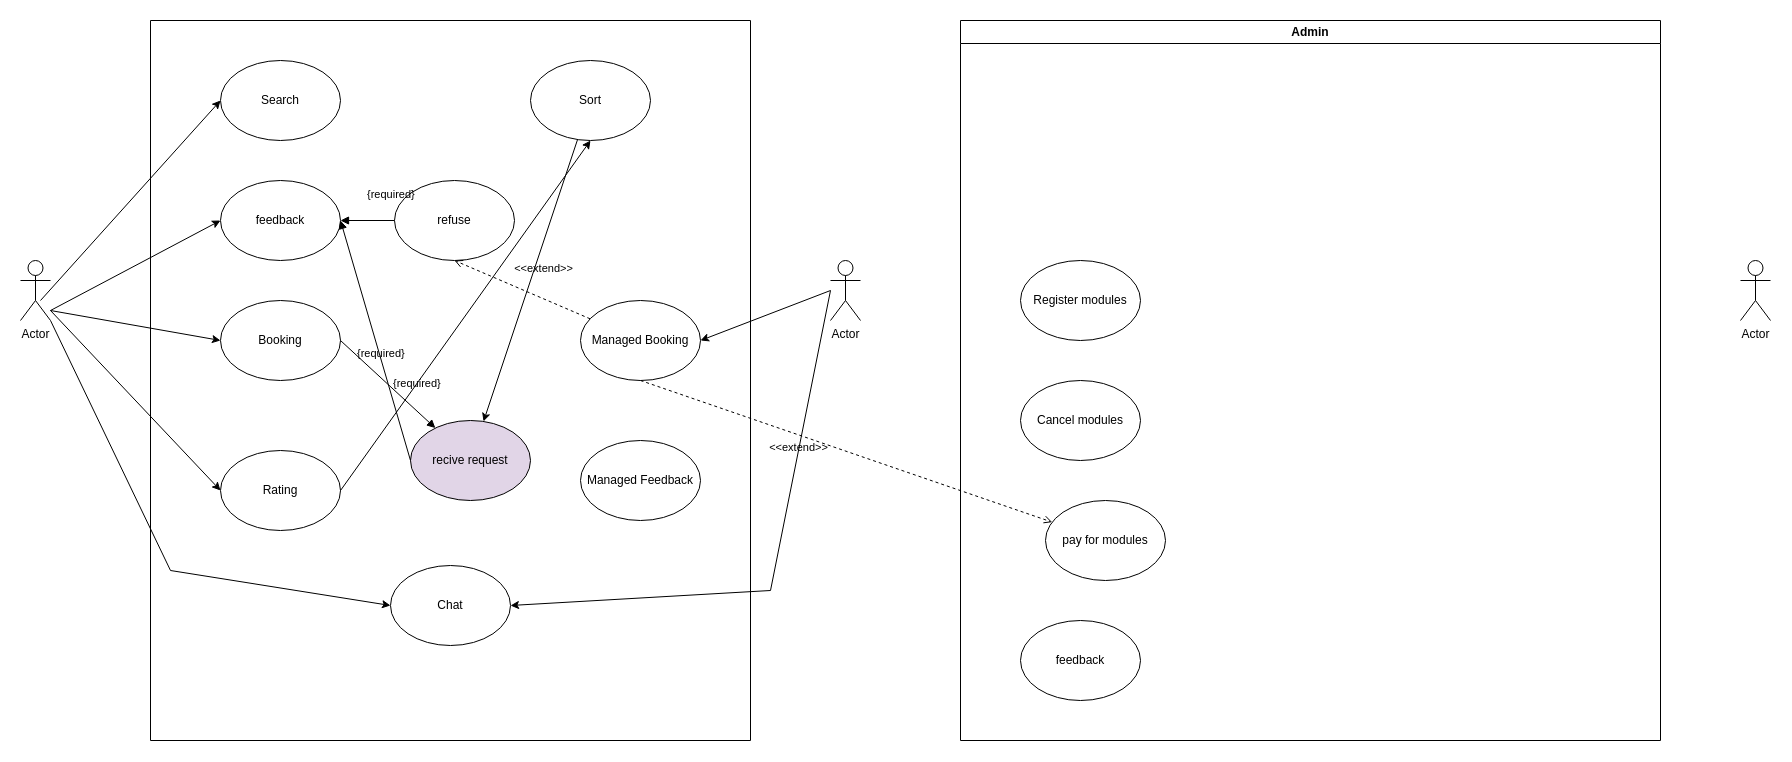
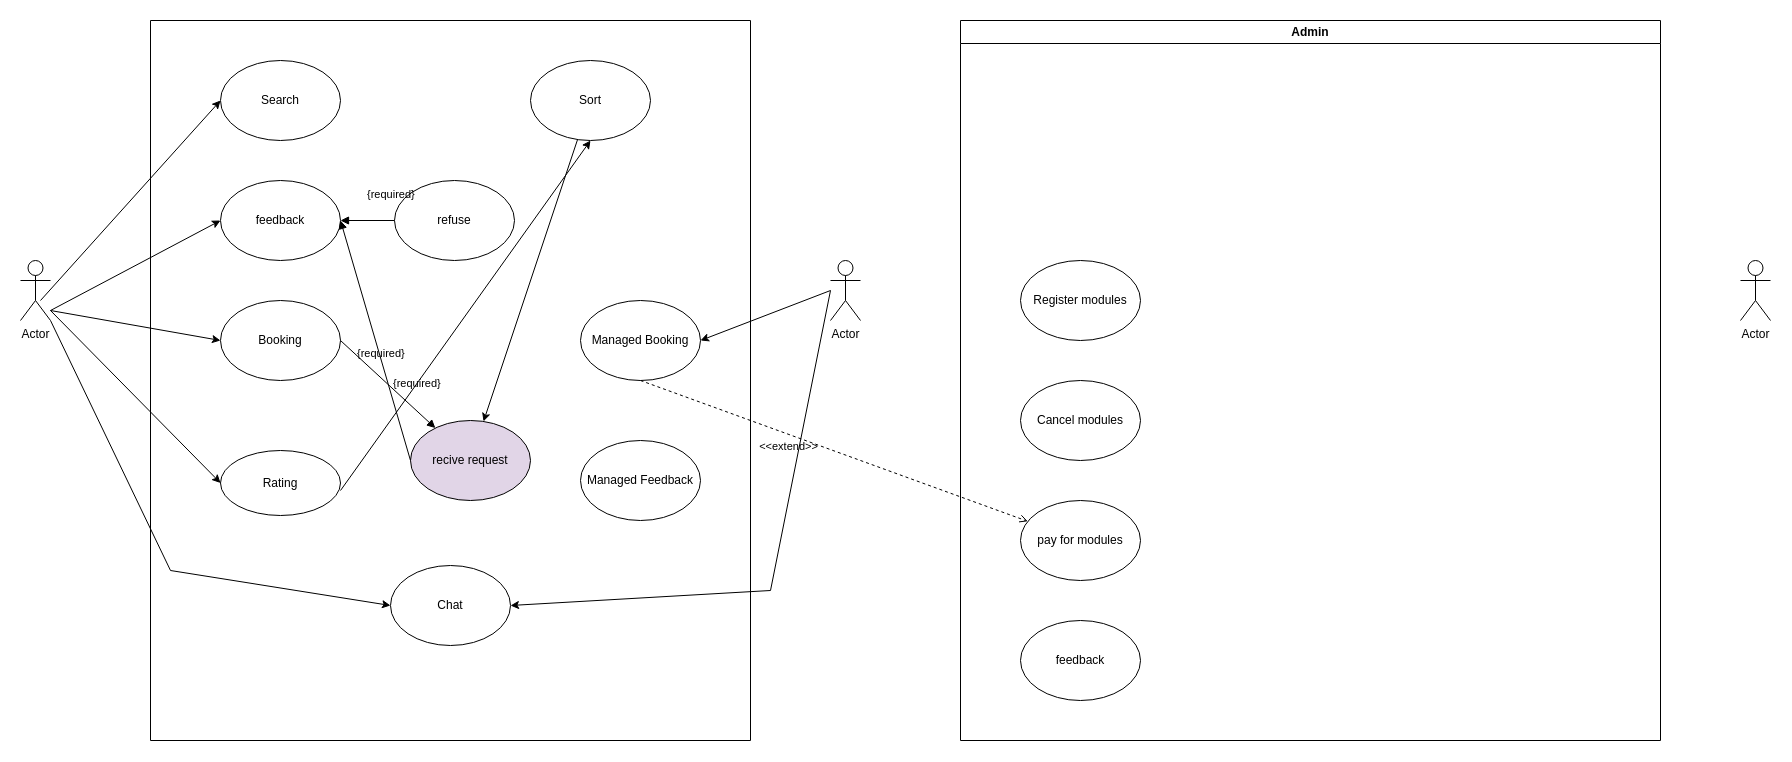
- <mxCell id="15" value="&amp;lt;&amp;lt;extend&amp;gt;&amp;gt;" style="html=1;verticalAlign=bottom;labelBackgroundColor=none;endArrow=open;endFill=0;dashed=1;rounded=0;entryX=0.5;entryY=1;entryDx=0;entryDy=0;" edge="1" parent="3" source="9" target="10"><mxGeometry x="-0.2" y="-20" width="160" relative="1" as="geometry"><mxPoint x="160" y="360" as="sourcePoint" /><mxPoint x="320" y="360" as="targetPoint" /><mxPoint as="offset" /></mxGeometry></mxCell>
- <mxCell id="6" value="Rating" style="ellipse;whiteSpace=wrap;html=1;" vertex="1" parent="3"><mxGeometry x="70" y="430" width="120" height="80" as="geometry" /></mxCell>
+ <mxCell id="6" value="Rating" style="ellipse;whiteSpace=wrap;html=1;" vertex="1" parent="3"><mxGeometry x="70" y="430" width="120" height="65" as="geometry" /></mxCell>
- <mxCell id="31" value="pay for modules" style="ellipse;whiteSpace=wrap;html=1;" vertex="1" parent="28"><mxGeometry x="85" y="480" width="120" height="80" as="geometry" /></mxCell>
+ <mxCell id="31" value="pay for modules" style="ellipse;whiteSpace=wrap;html=1;" vertex="1" parent="28"><mxGeometry x="60" y="480" width="120" height="80" as="geometry" /></mxCell>
